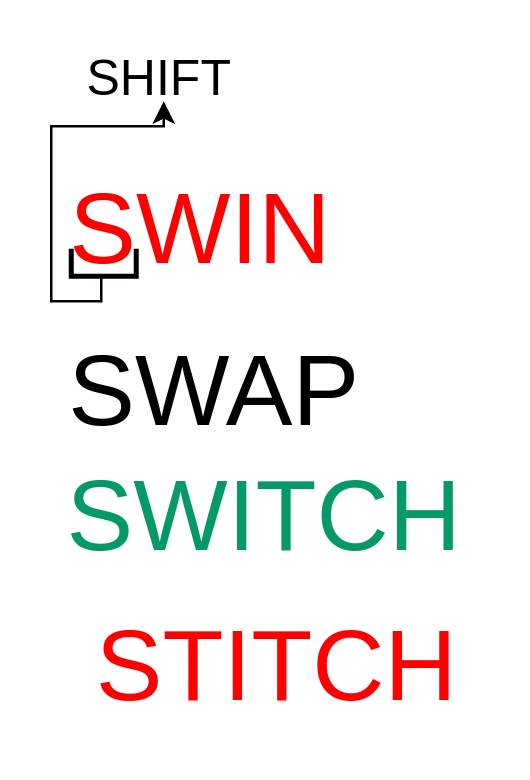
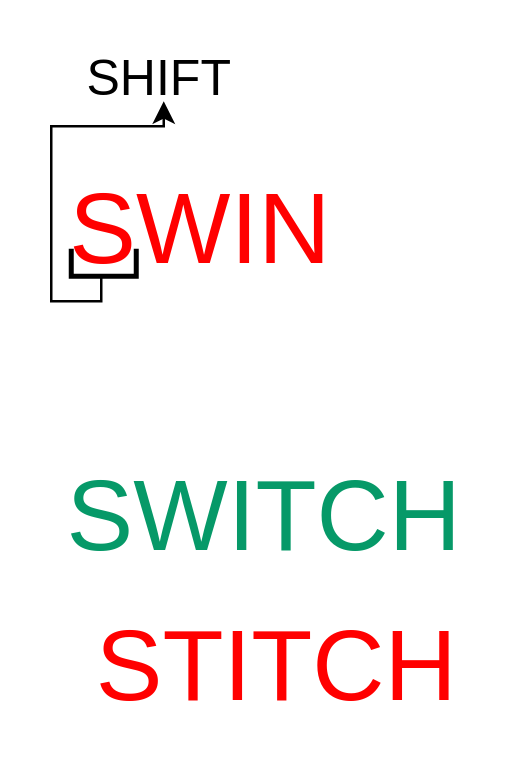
- <mxCell id="4" value="SWAP&lt;br&gt;" style="text;html=1;align=center;verticalAlign=middle;resizable=0;points=[];autosize=1;strokeColor=none;fillColor=none;fontSize=40;" vertex="1" parent="1"><mxGeometry x="20" y="130" width="130" height="50" as="geometry" /></mxCell>
